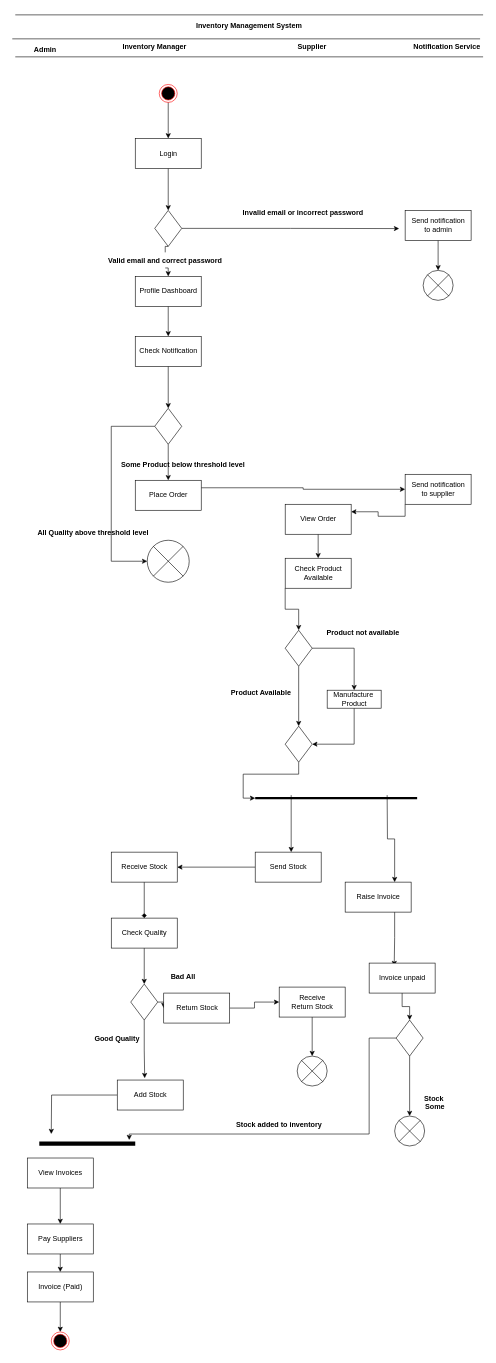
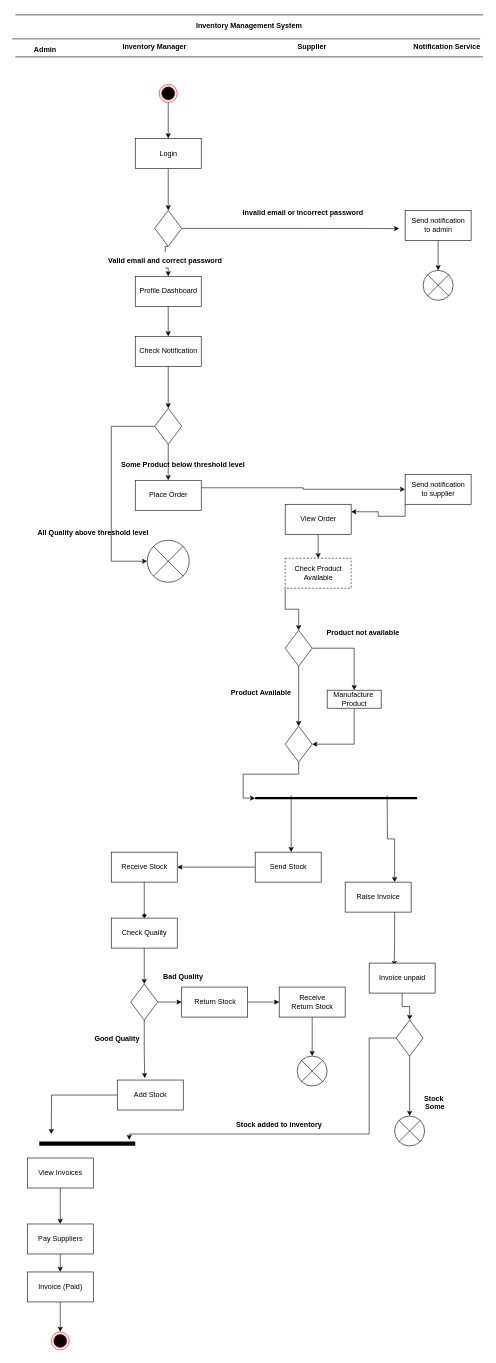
- <mxCell id="30" value="Check Product &lt;br&gt;Available" style="html=1;" vertex="1" parent="1"><mxGeometry x="475" y="930" width="110" height="50" as="geometry" /></mxCell>
+ <mxCell id="30" value="Check Product &lt;br&gt;Available" style="html=1;dashed=1;" vertex="1" parent="1"><mxGeometry x="475" y="930" width="110" height="50" as="geometry" /></mxCell>
- <mxCell id="83" value="Bad All" style="text;align=center;fontStyle=1;verticalAlign=middle;spacingLeft=3;spacingRight=3;strokeColor=none;rotatable=0;points=[[0,0.5],[1,0.5]];portConstraint=eastwest;" vertex="1" parent="1"><mxGeometry x="265" y="1614" width="80" height="26" as="geometry" /></mxCell>
+ <mxCell id="83" value="Bad Quality" style="text;align=center;fontStyle=1;verticalAlign=middle;spacingLeft=3;spacingRight=3;strokeColor=none;rotatable=0;points=[[0,0.5],[1,0.5]];portConstraint=eastwest;" vertex="1" parent="1"><mxGeometry x="265" y="1614" width="80" height="26" as="geometry" /></mxCell>
- <mxCell id="59" value="Return Stock" style="html=1;" vertex="1" parent="1"><mxGeometry x="272.5" y="1655" width="110" height="50" as="geometry" /></mxCell>
+ <mxCell id="59" value="Return Stock" style="html=1;" vertex="1" parent="1"><mxGeometry x="302.5" y="1645" width="110" height="50" as="geometry" /></mxCell>
